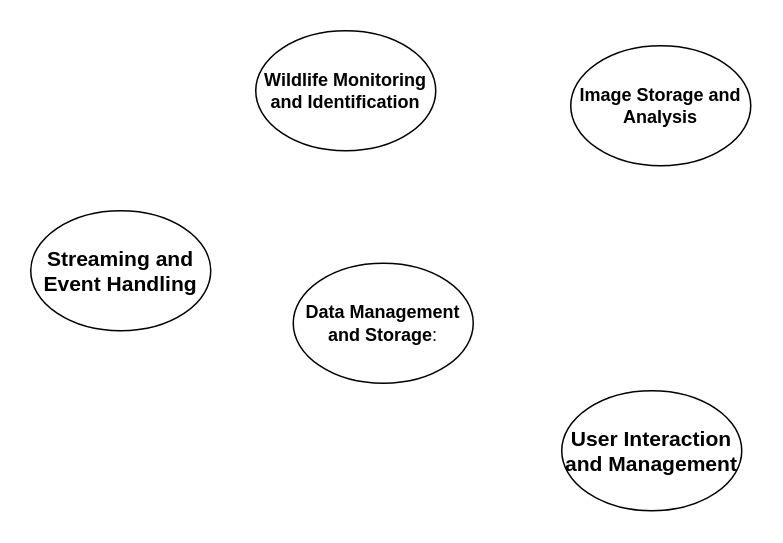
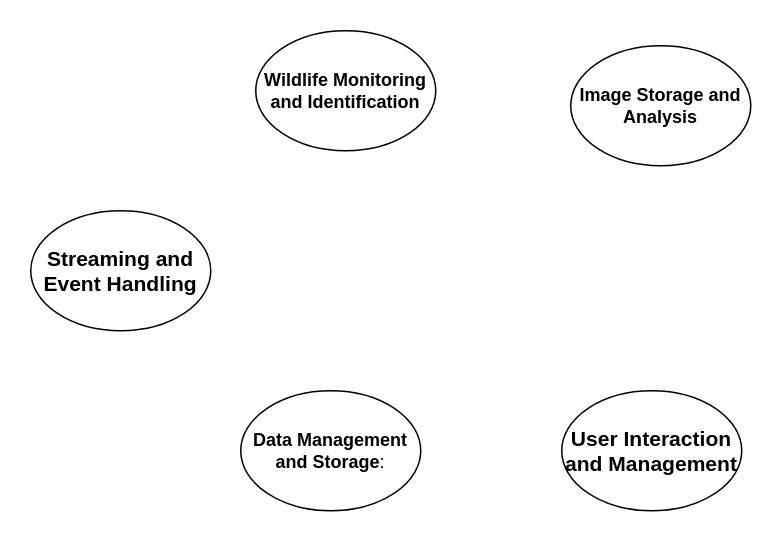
- <mxCell id="4" value="&lt;strong&gt;Data Management and Storage&lt;/strong&gt;:" style="ellipse;whiteSpace=wrap;html=1;" vertex="1" parent="1"><mxGeometry x="195" y="175" width="120" height="80" as="geometry" /></mxCell>
+ <mxCell id="4" value="&lt;strong&gt;Data Management and Storage&lt;/strong&gt;:" style="ellipse;whiteSpace=wrap;html=1;" vertex="1" parent="1"><mxGeometry x="160" y="260" width="120" height="80" as="geometry" /></mxCell>
